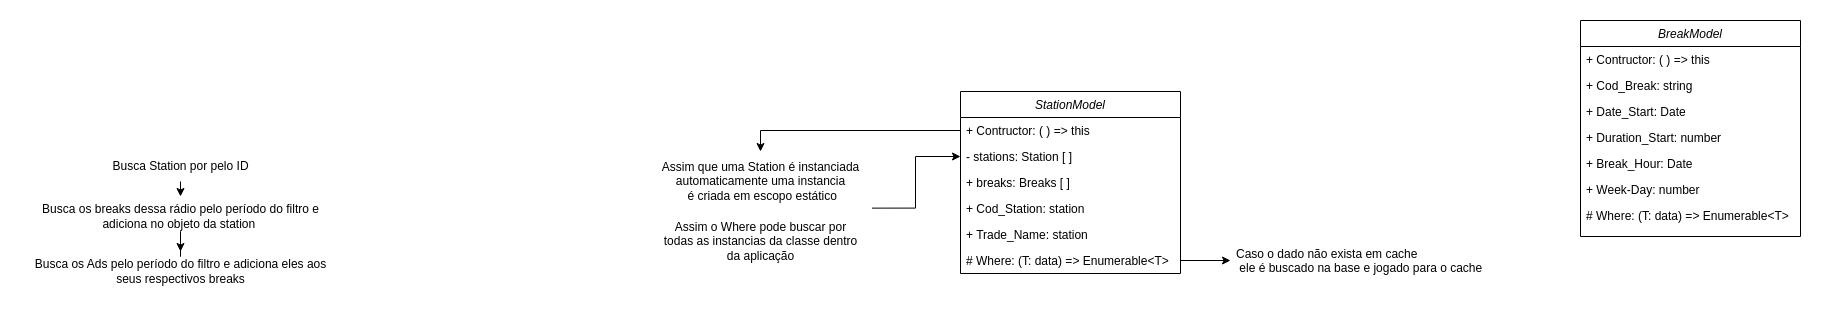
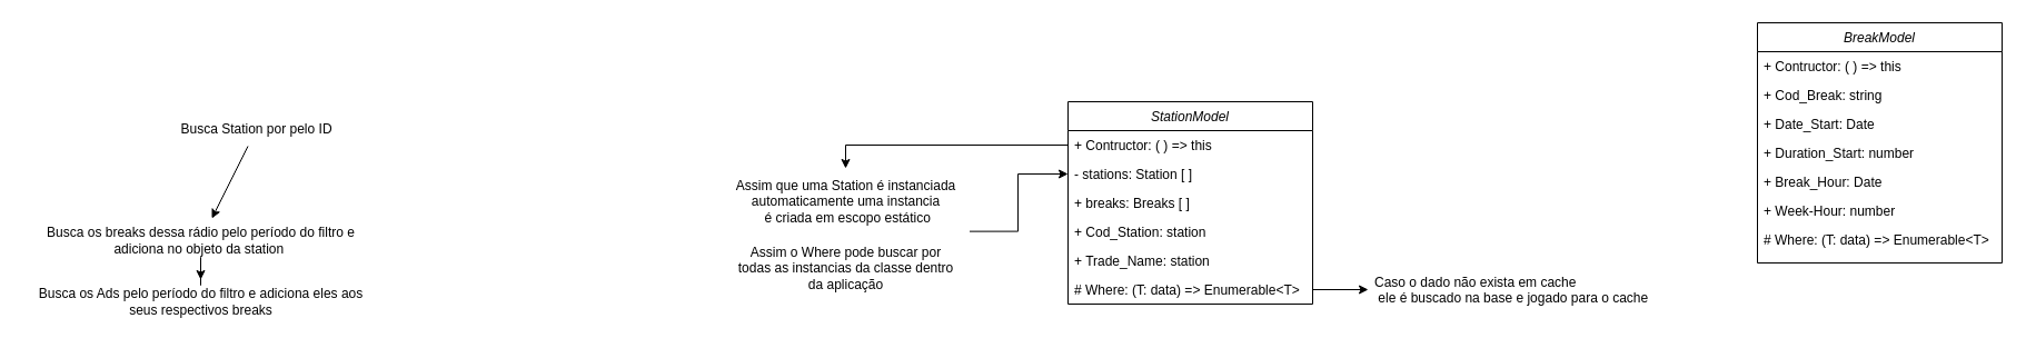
- <mxCell id="14" value="Busca Station por pelo ID" style="text;html=1;align=center;verticalAlign=middle;resizable=0;points=[];autosize=1;strokeColor=none;fillColor=none;fontSize=12;fontStyle=0" vertex="1" parent="1"><mxGeometry x="100" y="151" width="160" height="30" as="geometry" /></mxCell>
+ <mxCell id="14" value="Busca Station por pelo ID" style="text;html=1;align=center;verticalAlign=middle;resizable=0;points=[];autosize=1;strokeColor=none;fillColor=none;fontSize=12;fontStyle=0" vertex="1" parent="1"><mxGeometry x="150" y="101" width="160" height="30" as="geometry" /></mxCell>
- <mxCell id="26" value="+ Week-Day: number" style="text;align=left;verticalAlign=top;spacingLeft=4;spacingRight=4;overflow=hidden;rotatable=0;points=[[0,0.5],[1,0.5]];portConstraint=eastwest;labelBackgroundColor=none;" vertex="1" parent="20"><mxGeometry y="156" width="220" height="26" as="geometry" /></mxCell>
+ <mxCell id="26" value="+ Week-Hour: number" style="text;align=left;verticalAlign=top;spacingLeft=4;spacingRight=4;overflow=hidden;rotatable=0;points=[[0,0.5],[1,0.5]];portConstraint=eastwest;labelBackgroundColor=none;" vertex="1" parent="20"><mxGeometry y="156" width="220" height="26" as="geometry" /></mxCell>
